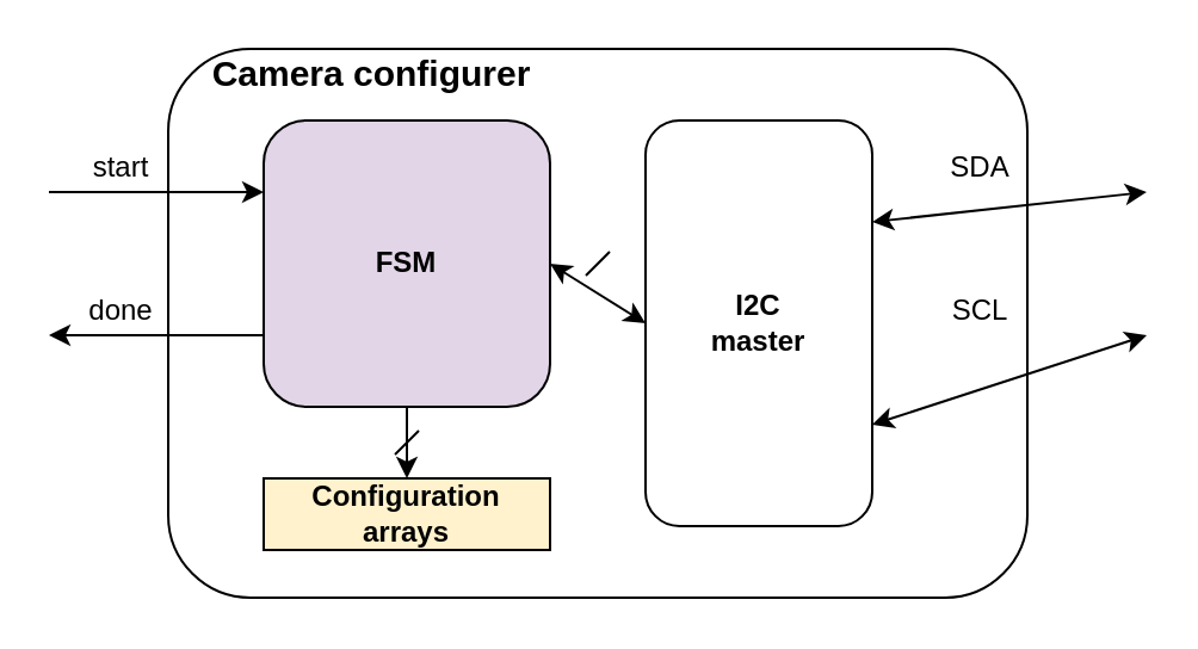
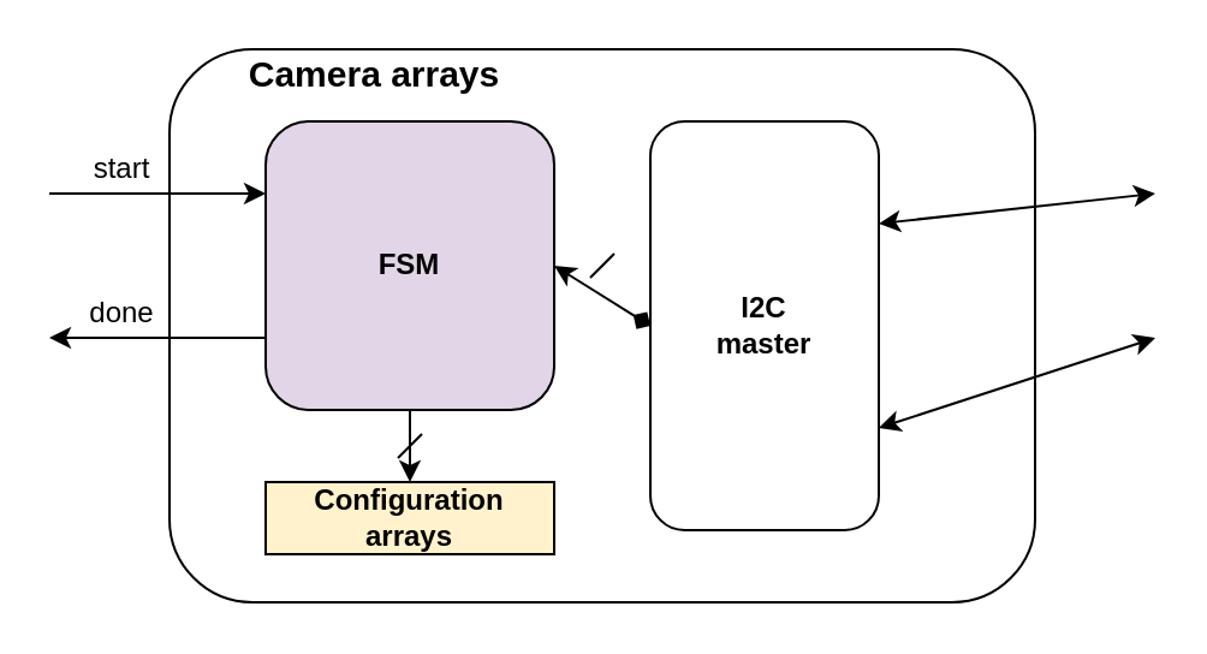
- <mxCell id="18" value="Camera configurer" style="text;html=1;align=center;verticalAlign=middle;resizable=0;points=[];autosize=1;fontStyle=1;fontSize=15;" parent="1" vertex="1"><mxGeometry x="80" y="20" width="150" height="20" as="geometry" /></mxCell>
+ <mxCell id="18" value="Camera arrays" style="text;html=1;align=center;verticalAlign=middle;resizable=0;points=[];autosize=1;fontStyle=1;fontSize=15;" parent="1" vertex="1"><mxGeometry x="80" y="20" width="150" height="20" as="geometry" /></mxCell>
- <mxCell id="12" value="SDA" style="text;html=1;align=center;verticalAlign=middle;resizable=0;points=[];autosize=1;" parent="1" vertex="1"><mxGeometry x="390" y="60" width="40" height="20" as="geometry" /></mxCell>
- <mxCell id="13" value="SCL" style="text;html=1;align=center;verticalAlign=middle;resizable=0;points=[];autosize=1;" parent="1" vertex="1"><mxGeometry x="390" y="120" width="40" height="20" as="geometry" /></mxCell>
- <mxCell id="6" value="" style="endArrow=classic;html=1;entryX=0;entryY=0.5;entryDx=0;entryDy=0;exitX=1;exitY=0.5;exitDx=0;exitDy=0;startArrow=classic;startFill=1;endFill=1;" parent="1" source="7" target="3" edge="1"><mxGeometry width="50" height="50" relative="1" as="geometry"><mxPoint x="270" y="100" as="sourcePoint" /><mxPoint x="310" y="130" as="targetPoint" /></mxGeometry></mxCell>
+ <mxCell id="6" value="" style="endArrow=diamond;html=1;entryX=0;entryY=0.5;entryDx=0;entryDy=0;exitX=1;exitY=0.5;exitDx=0;exitDy=0;startArrow=classic;startFill=1;endFill=1;" parent="1" source="7" target="3" edge="1"><mxGeometry width="50" height="50" relative="1" as="geometry"><mxPoint x="270" y="100" as="sourcePoint" /><mxPoint x="310" y="130" as="targetPoint" /></mxGeometry></mxCell>
